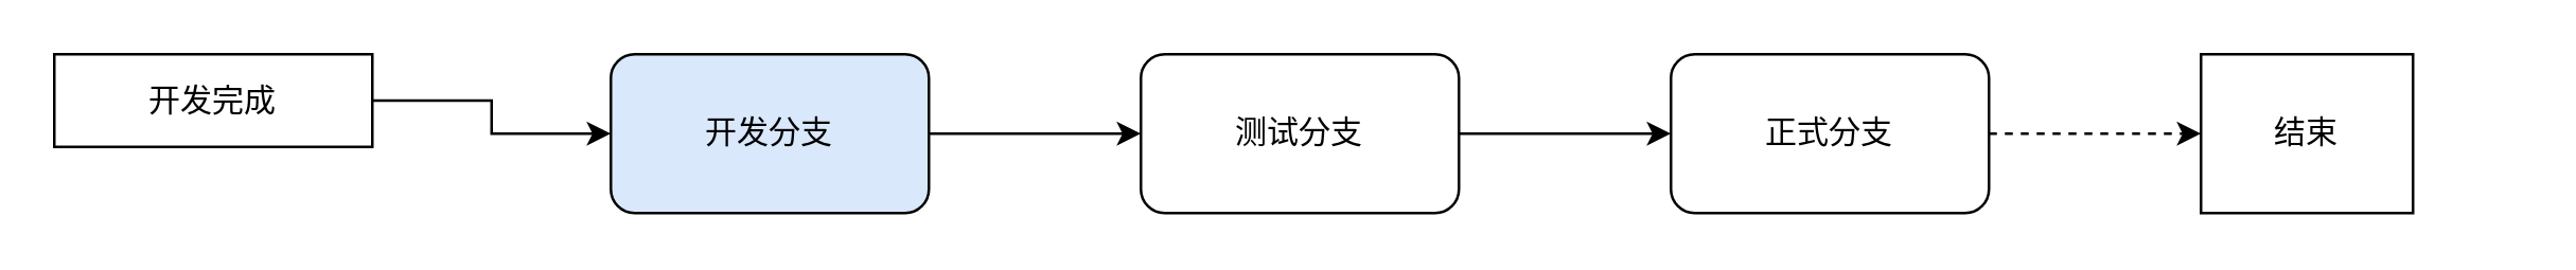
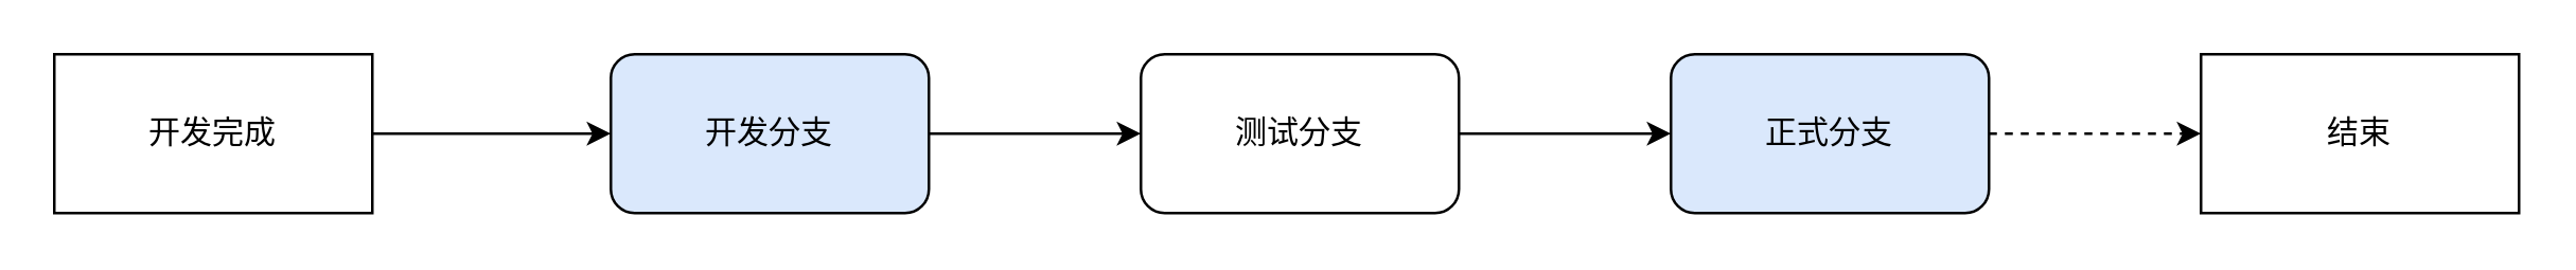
- <mxCell id="3" value="开发完成" style="rounded=0;whiteSpace=wrap;html=1;" vertex="1" parent="1"><mxGeometry x="20" y="20" width="120" height="35" as="geometry" /></mxCell>
+ <mxCell id="3" value="开发完成" style="rounded=0;whiteSpace=wrap;html=1;" vertex="1" parent="1"><mxGeometry x="20" y="20" width="120" height="60" as="geometry" /></mxCell>
- <mxCell id="9" value="正式分支" style="whiteSpace=wrap;html=1;rounded=1;" vertex="1" parent="1"><mxGeometry x="630" y="20" width="120" height="60" as="geometry" /></mxCell>
+ <mxCell id="9" value="正式分支" style="whiteSpace=wrap;html=1;rounded=1;fillColor=#dae8fc;" vertex="1" parent="1"><mxGeometry x="630" y="20" width="120" height="60" as="geometry" /></mxCell>
- <mxCell id="10" value="结束" style="rounded=0;whiteSpace=wrap;html=1;" vertex="1" parent="1"><mxGeometry x="830" y="20" width="80" height="60" as="geometry" /></mxCell>
+ <mxCell id="10" value="结束" style="rounded=0;whiteSpace=wrap;html=1;" vertex="1" parent="1"><mxGeometry x="830" y="20" width="120" height="60" as="geometry" /></mxCell>
